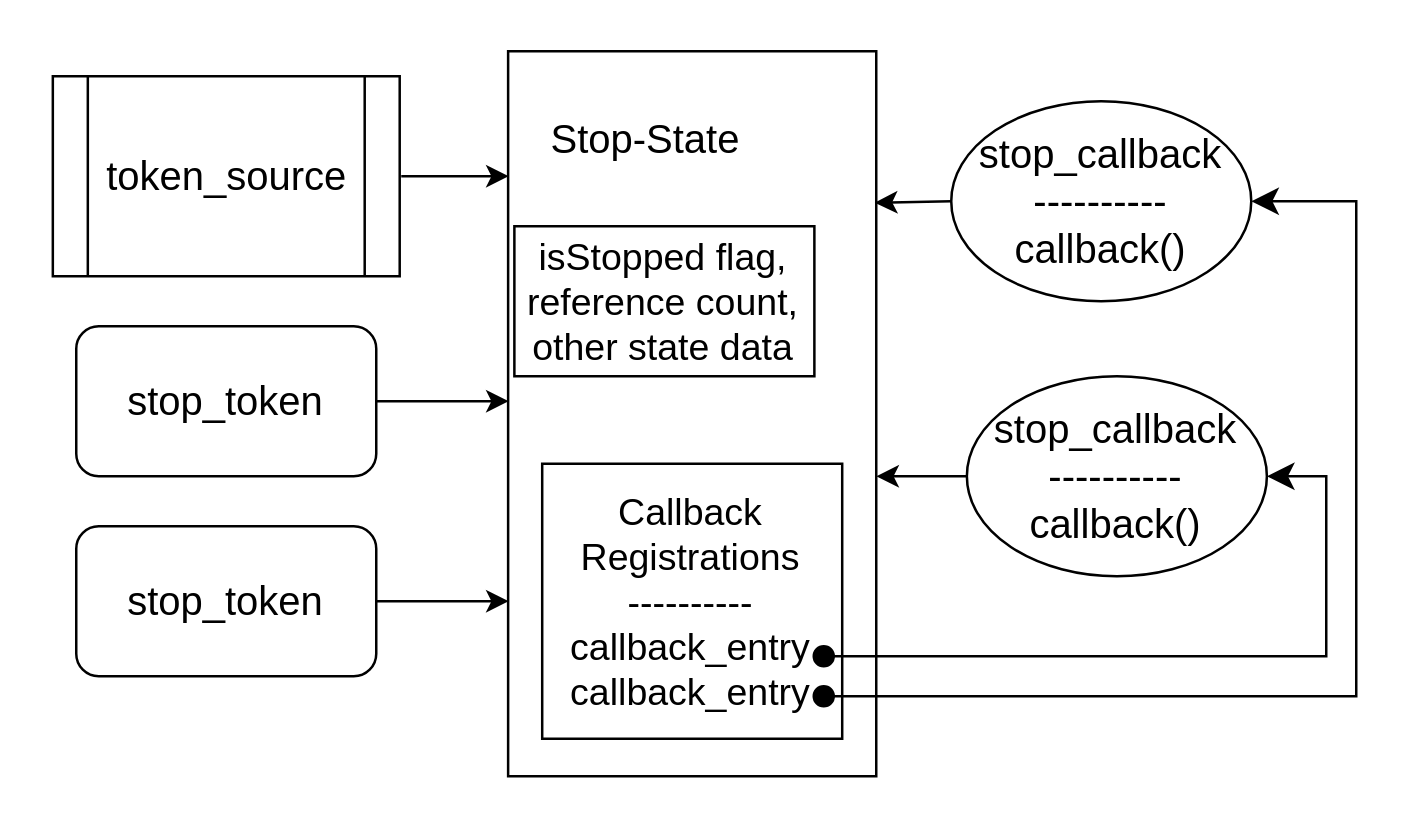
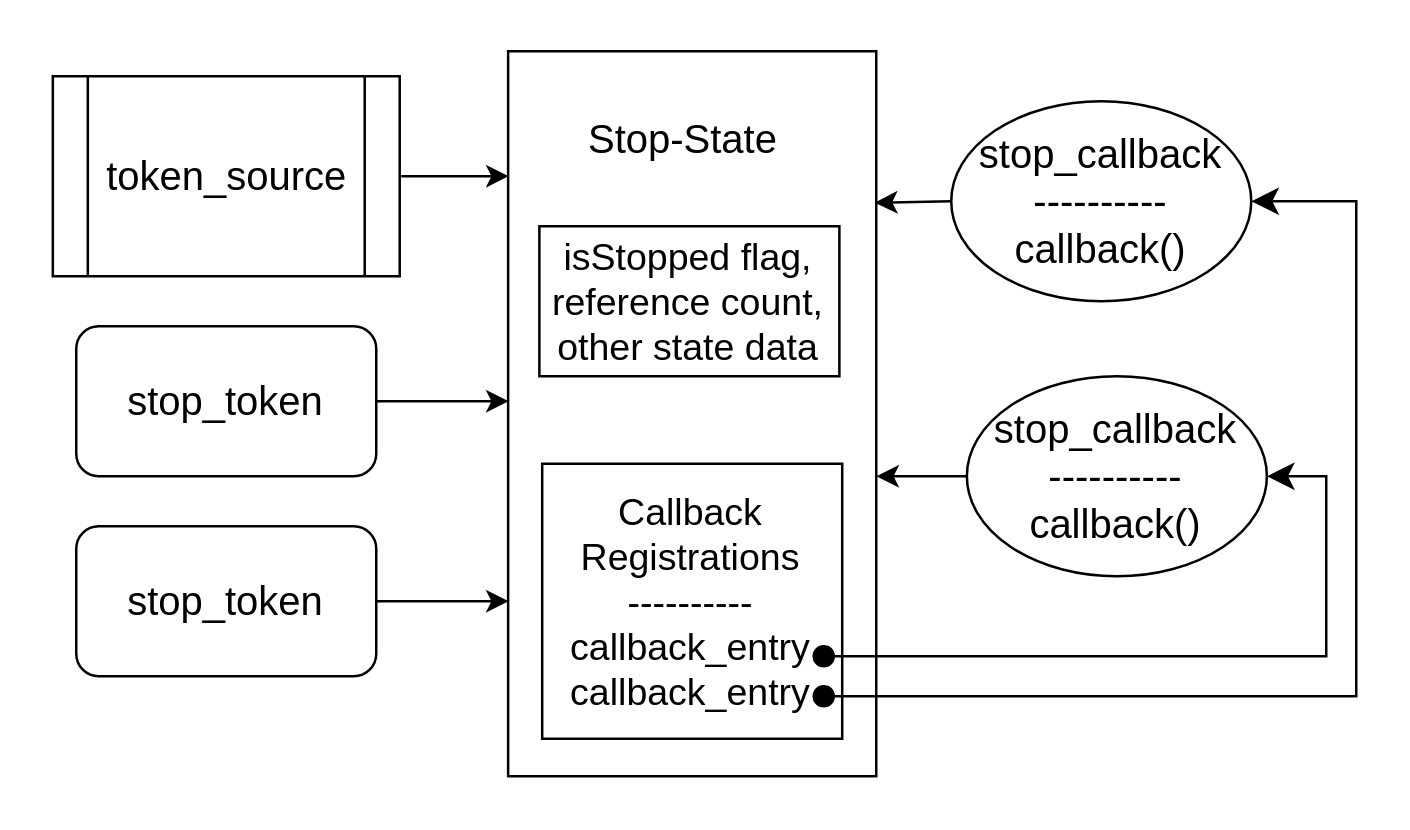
- <mxCell id="9" value="&lt;font style=&quot;font-size: 16px;&quot;&gt;Stop-State&lt;/font&gt;" style="text;html=1;align=center;verticalAlign=middle;whiteSpace=wrap;rounded=0;" vertex="1" parent="1"><mxGeometry x="207.75" y="40" width="100" height="30" as="geometry" /></mxCell>
+ <mxCell id="9" value="&lt;font style=&quot;font-size: 16px;&quot;&gt;Stop-State&lt;/font&gt;" style="text;html=1;align=center;verticalAlign=middle;whiteSpace=wrap;rounded=0;" vertex="1" parent="1"><mxGeometry x="222.75" y="40" width="100" height="30" as="geometry" /></mxCell>
- <mxCell id="7" value="&lt;font style=&quot;font-size: 15px;&quot;&gt;isStopped flag, reference count,&lt;/font&gt;&lt;div style=&quot;font-size: 15px;&quot;&gt;&lt;font style=&quot;font-size: 15px;&quot;&gt;other state data&lt;/font&gt;&lt;/div&gt;" style="rounded=0;whiteSpace=wrap;html=1;" vertex="1" parent="1"><mxGeometry x="205.25" y="90" width="120" height="60" as="geometry" /></mxCell>
+ <mxCell id="7" value="&lt;font style=&quot;font-size: 15px;&quot;&gt;isStopped flag, reference count,&lt;/font&gt;&lt;div style=&quot;font-size: 15px;&quot;&gt;&lt;font style=&quot;font-size: 15px;&quot;&gt;other state data&lt;/font&gt;&lt;/div&gt;" style="rounded=0;whiteSpace=wrap;html=1;" vertex="1" parent="1"><mxGeometry x="215.25" y="90" width="120" height="60" as="geometry" /></mxCell>
